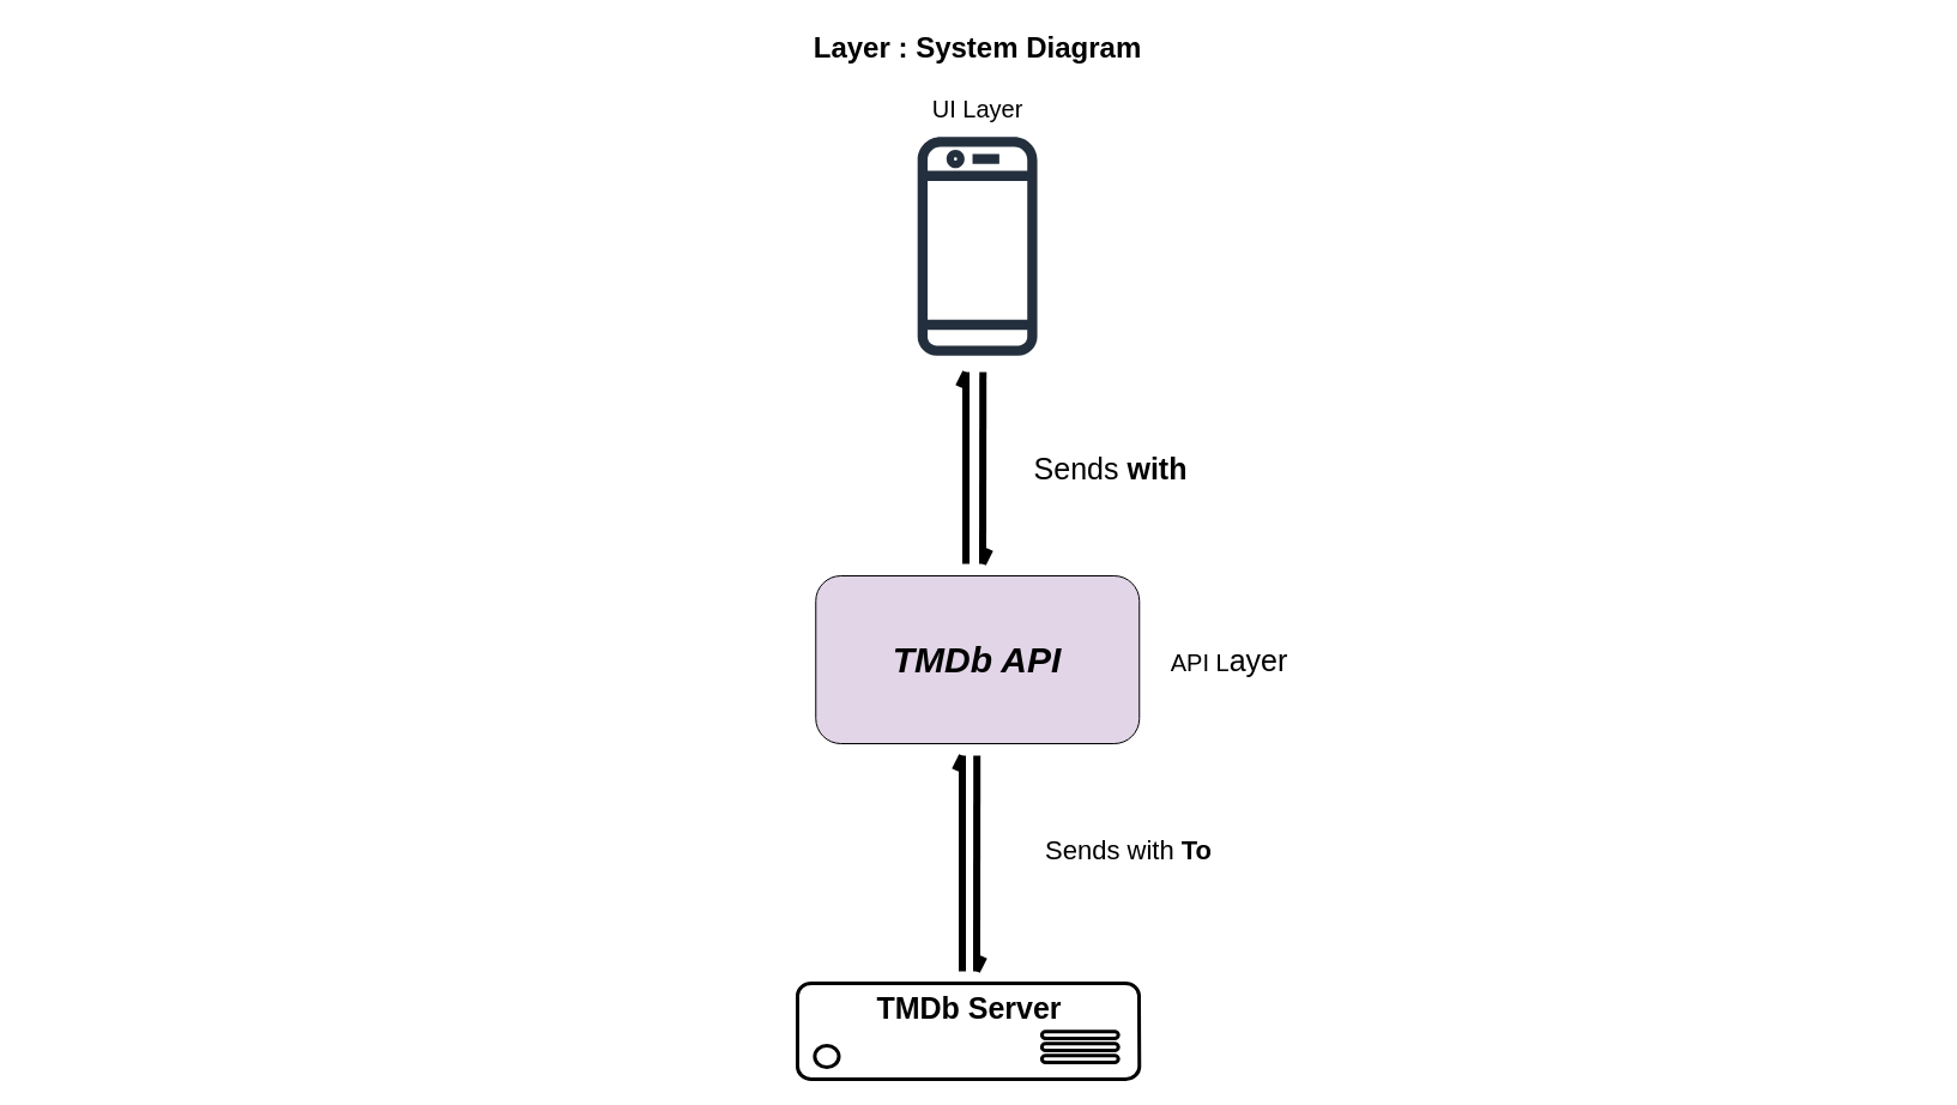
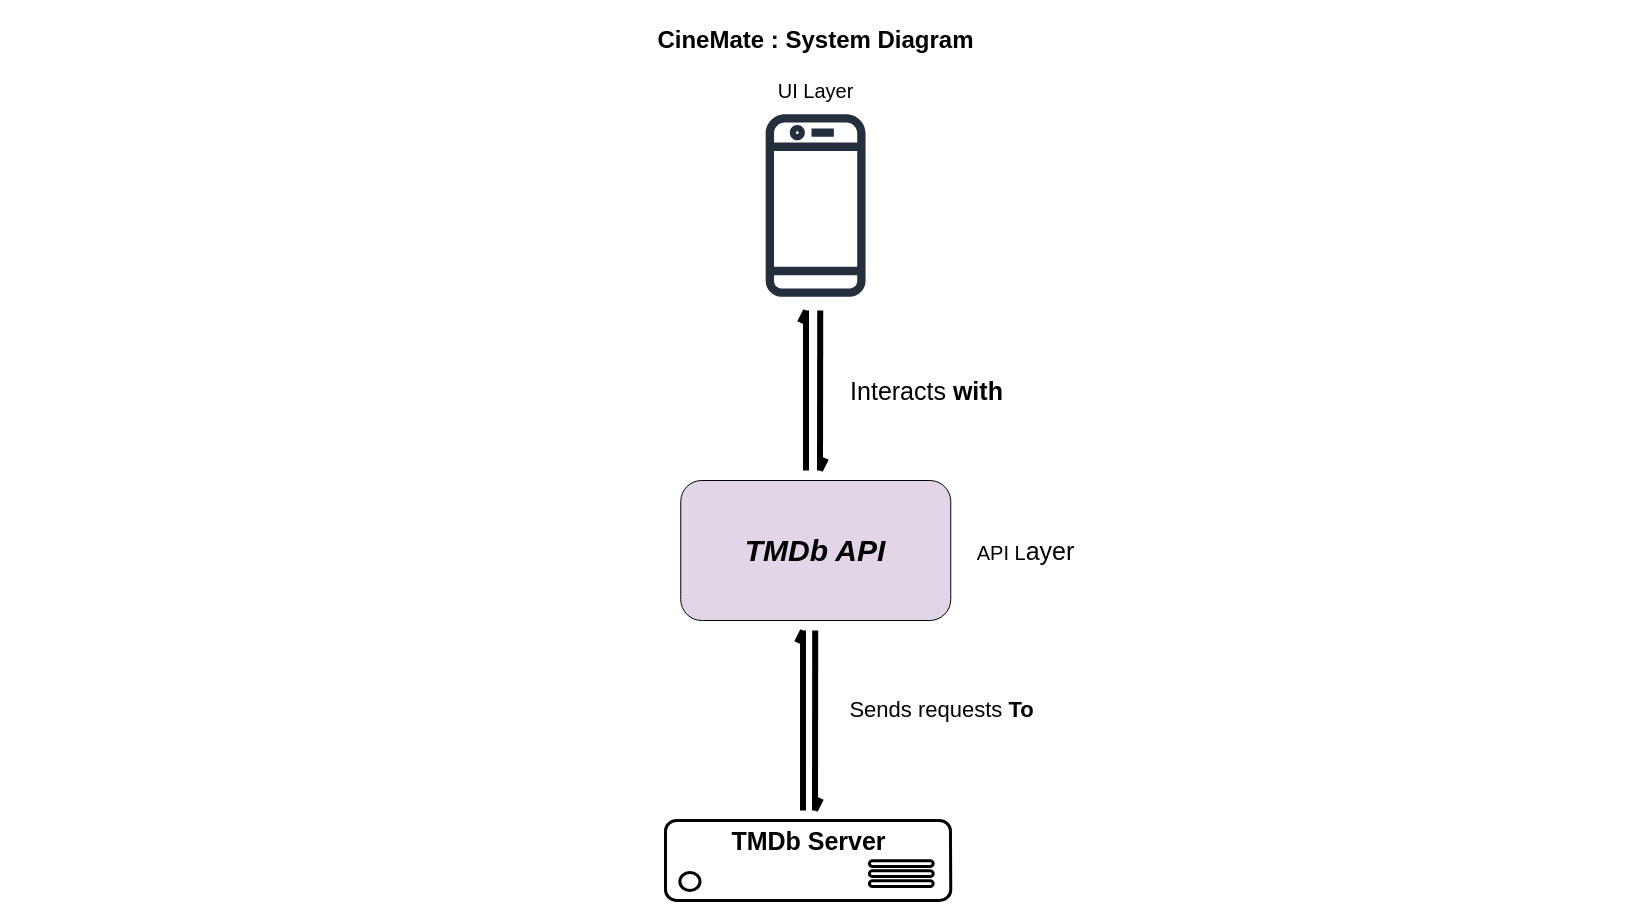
- <mxCell id="2" value="Layer : System Diagram" style="text;strokeColor=none;fillColor=none;html=1;fontSize=24;fontStyle=1;verticalAlign=middle;align=center;" parent="1" vertex="1"><mxGeometry x="20.25" y="20" width="1590" height="40" as="geometry" /></mxCell>
+ <mxCell id="2" value="CineMate : System Diagram" style="text;strokeColor=none;fillColor=none;html=1;fontSize=24;fontStyle=1;verticalAlign=middle;align=center;" parent="1" vertex="1"><mxGeometry x="20.25" y="20" width="1590" height="40" as="geometry" /></mxCell>
- <mxCell id="6" value="&lt;font style=&quot;&quot;&gt;&lt;span style=&quot;font-size: 25px;&quot;&gt;Sends&lt;b&gt;&amp;nbsp;with&lt;/b&gt;&lt;/span&gt;&lt;/font&gt;" style="text;html=1;align=center;verticalAlign=middle;resizable=0;points=[];autosize=1;strokeColor=none;fillColor=none;" vertex="1" parent="1"><mxGeometry x="835.5" y="370" width="180" height="40" as="geometry" /></mxCell>
+ <mxCell id="6" value="&lt;font style=&quot;&quot;&gt;&lt;span style=&quot;font-size: 25px;&quot;&gt;Interacts&lt;b&gt;&amp;nbsp;with&lt;/b&gt;&lt;/span&gt;&lt;/font&gt;" style="text;html=1;align=center;verticalAlign=middle;resizable=0;points=[];autosize=1;strokeColor=none;fillColor=none;" vertex="1" parent="1"><mxGeometry x="835.5" y="370" width="180" height="40" as="geometry" /></mxCell>
- <mxCell id="14" value="&lt;font style=&quot;font-size: 22px;&quot;&gt;Sends with &lt;b&gt;To&lt;/b&gt;&lt;/font&gt;" style="text;html=1;align=center;verticalAlign=middle;resizable=0;points=[];autosize=1;strokeColor=none;fillColor=none;" vertex="1" parent="1"><mxGeometry x="835.5" y="690" width="210" height="40" as="geometry" /></mxCell>
+ <mxCell id="14" value="&lt;font style=&quot;font-size: 22px;&quot;&gt;Sends requests &lt;b&gt;To&lt;/b&gt;&lt;/font&gt;" style="text;html=1;align=center;verticalAlign=middle;resizable=0;points=[];autosize=1;strokeColor=none;fillColor=none;" vertex="1" parent="1"><mxGeometry x="835.5" y="690" width="210" height="40" as="geometry" /></mxCell>
